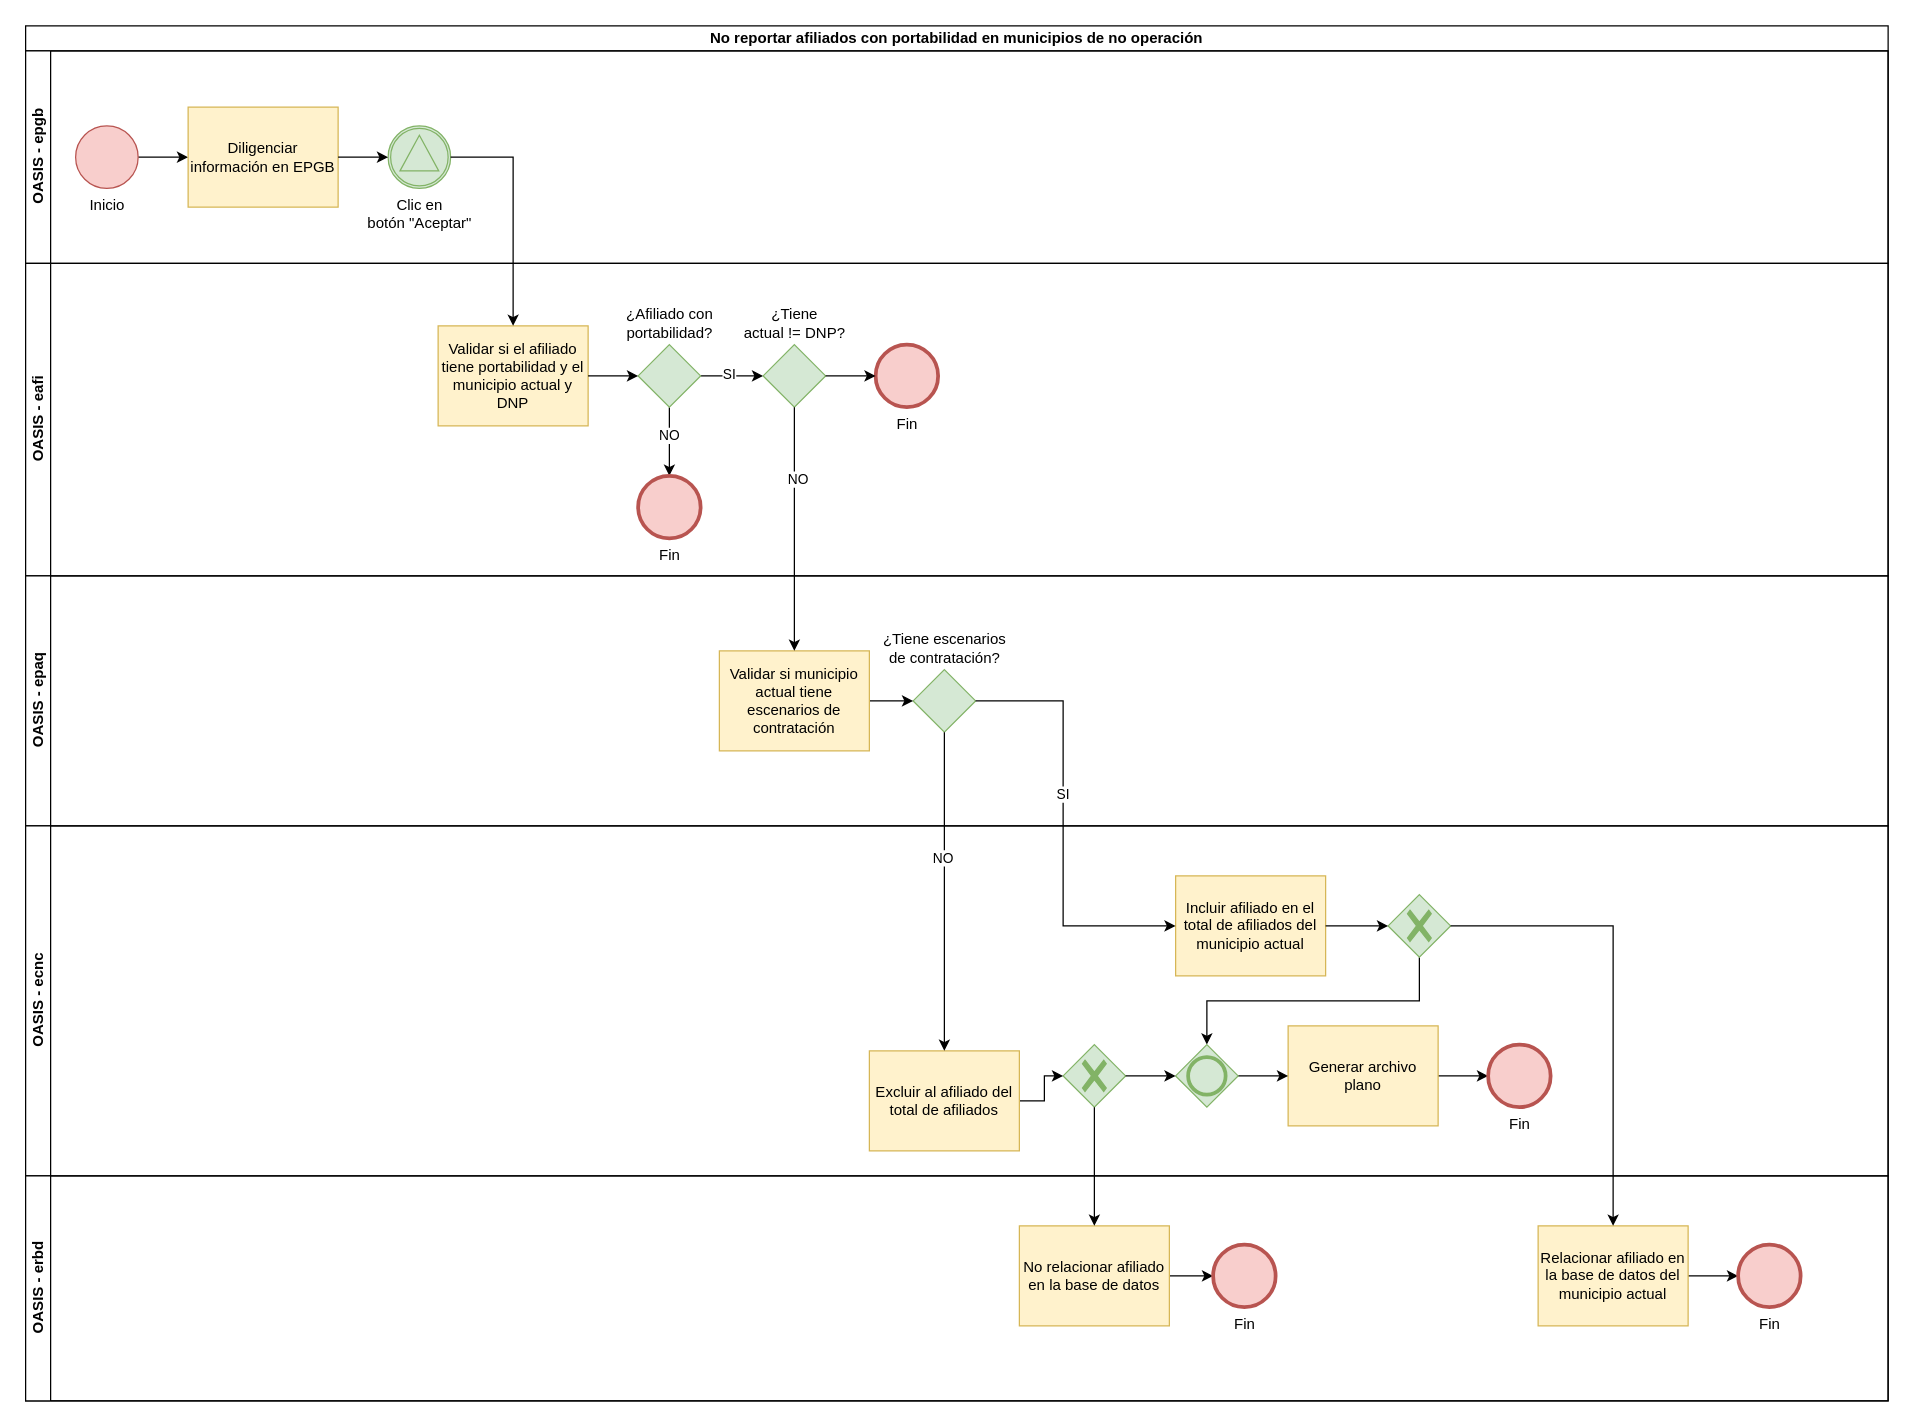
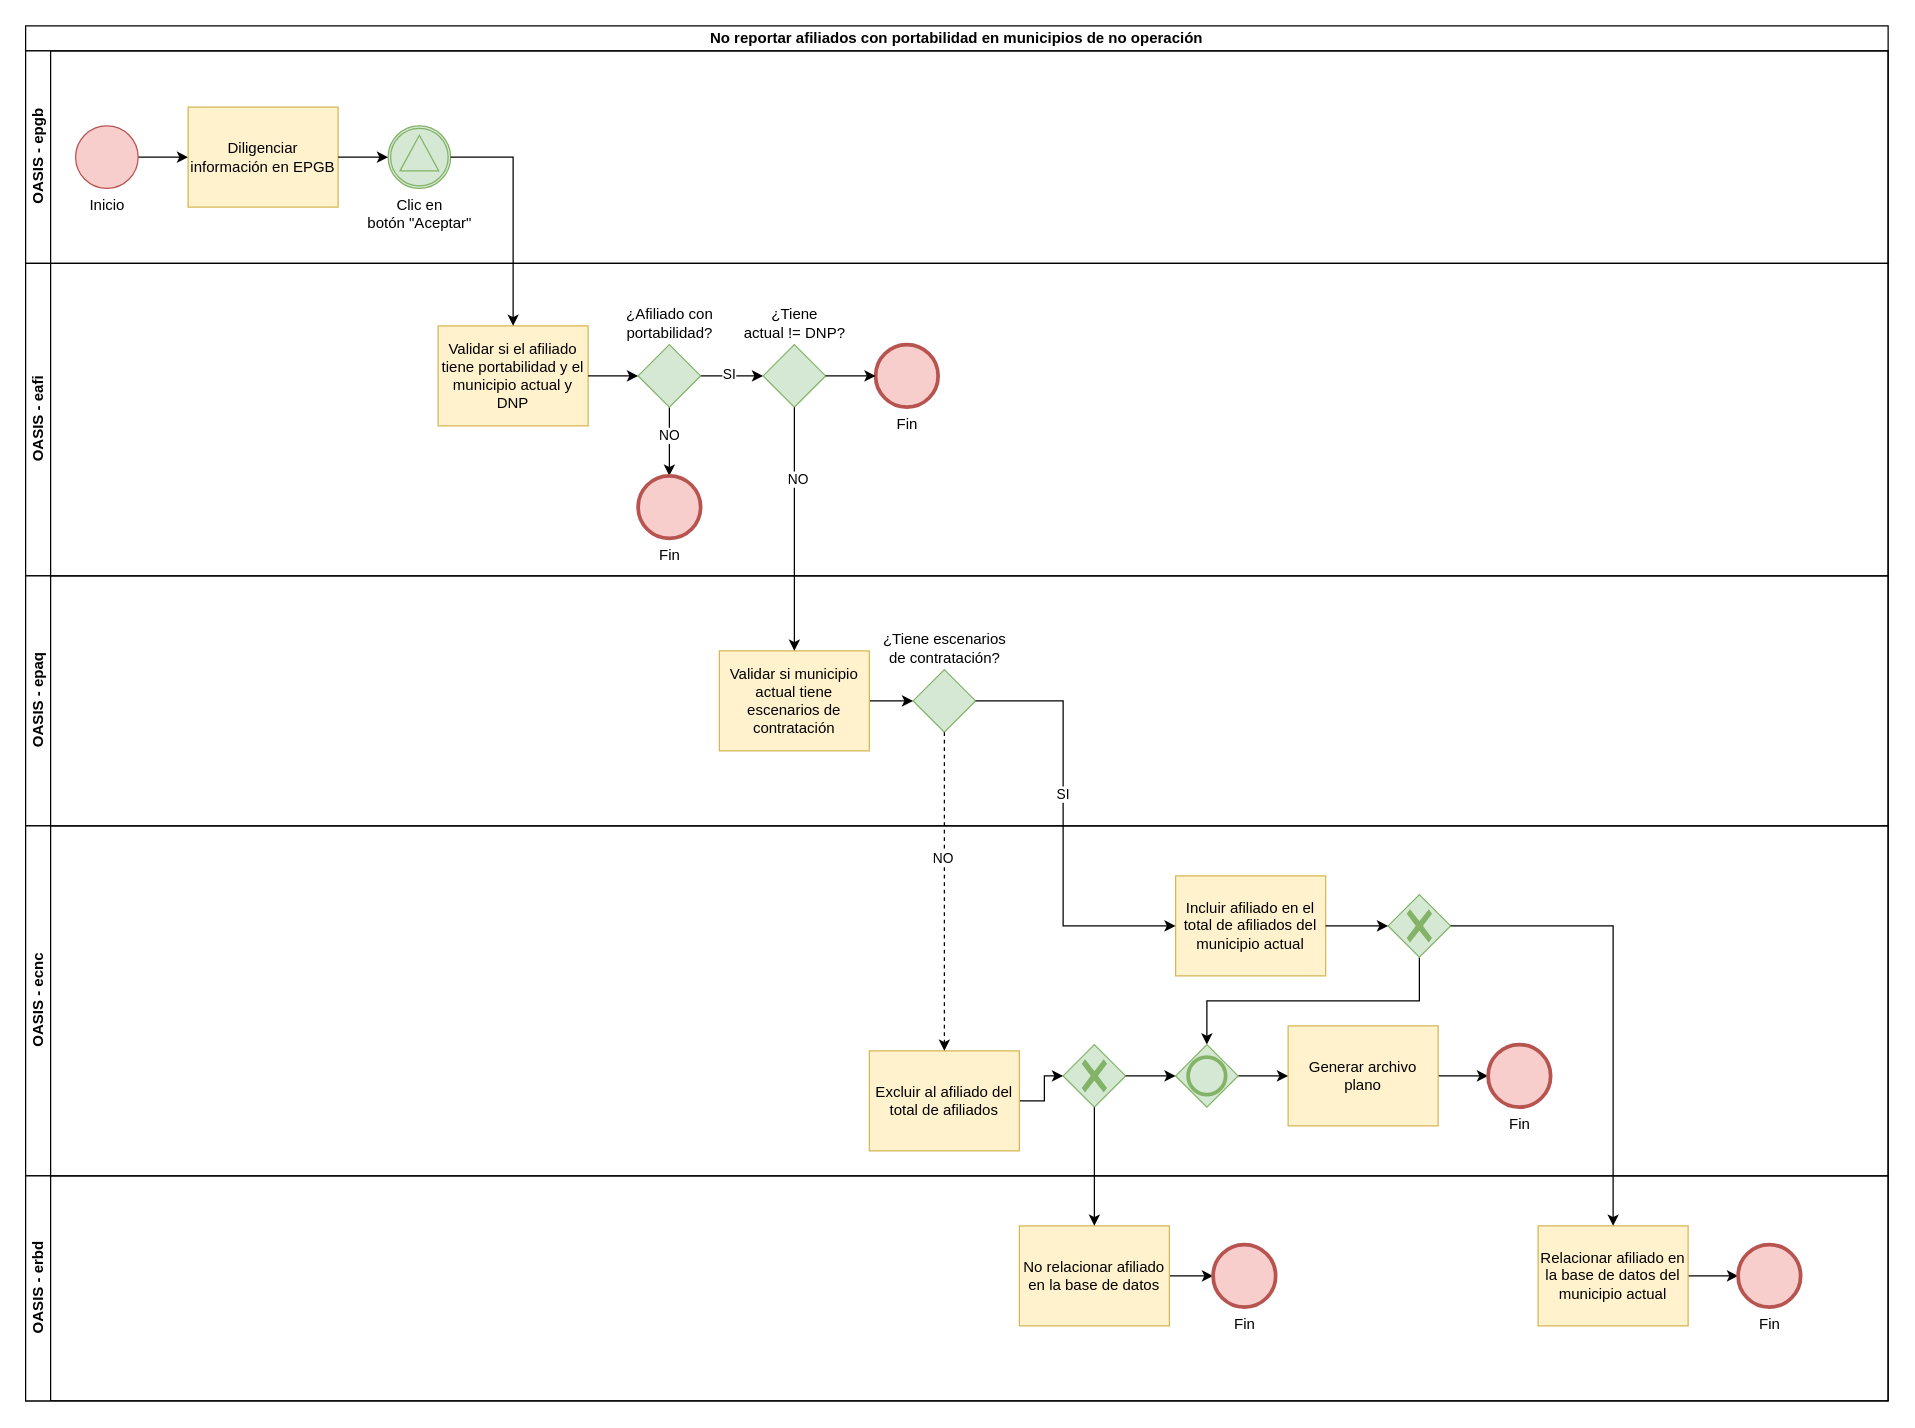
- <mxCell id="46" style="edgeStyle=orthogonalEdgeStyle;rounded=0;orthogonalLoop=1;jettySize=auto;html=1;" edge="1" parent="2" source="22" target="28"><mxGeometry relative="1" as="geometry"><mxPoint x="735" y="740" as="targetPoint" /></mxGeometry></mxCell>
+ <mxCell id="46" style="edgeStyle=orthogonalEdgeStyle;rounded=0;orthogonalLoop=1;jettySize=auto;html=1;dashed=1;" edge="1" parent="2" source="22" target="28"><mxGeometry relative="1" as="geometry"><mxPoint x="735" y="740" as="targetPoint" /></mxGeometry></mxCell>
